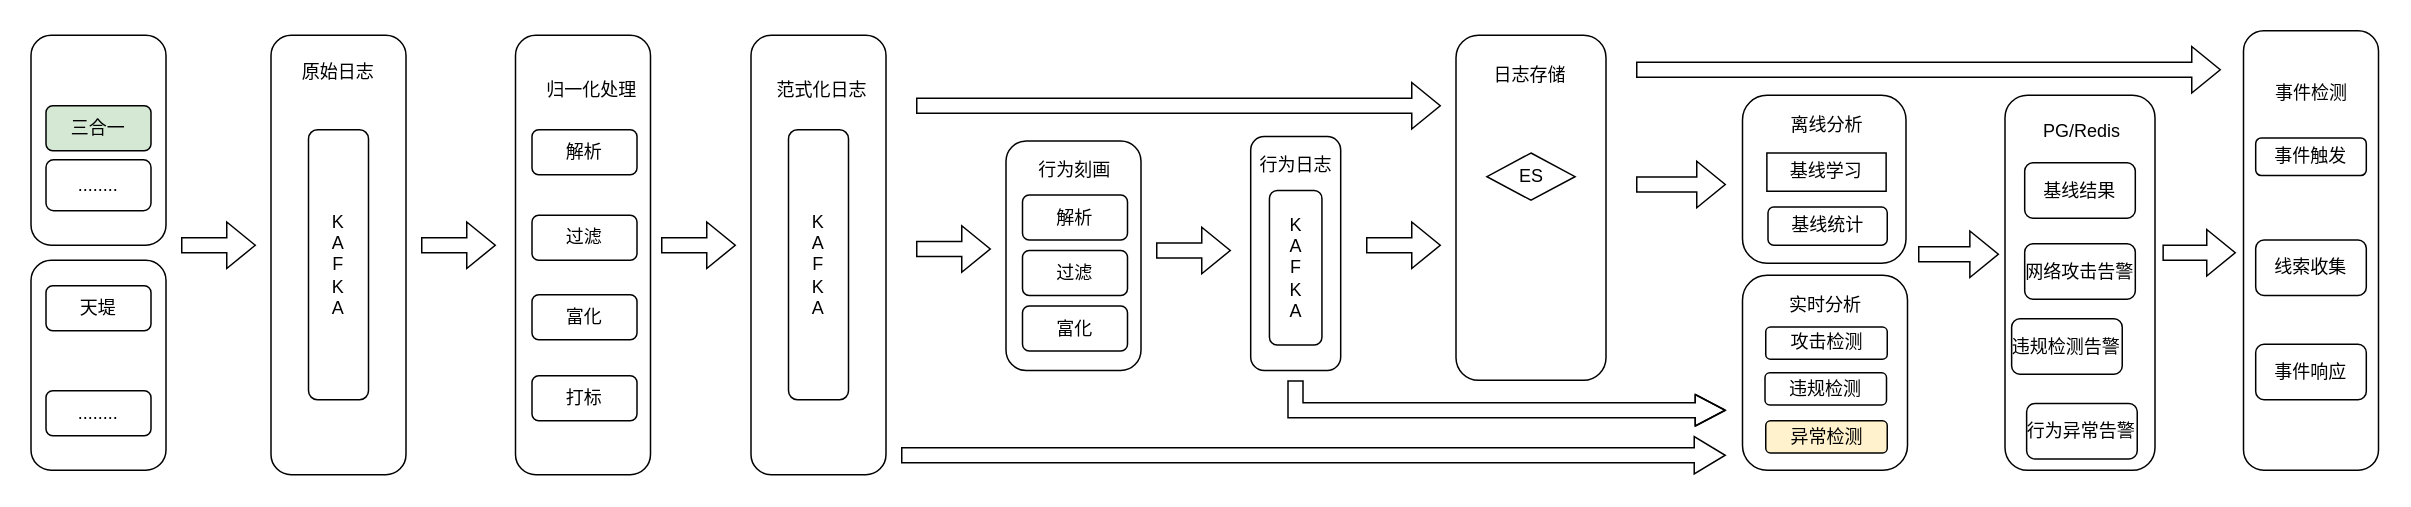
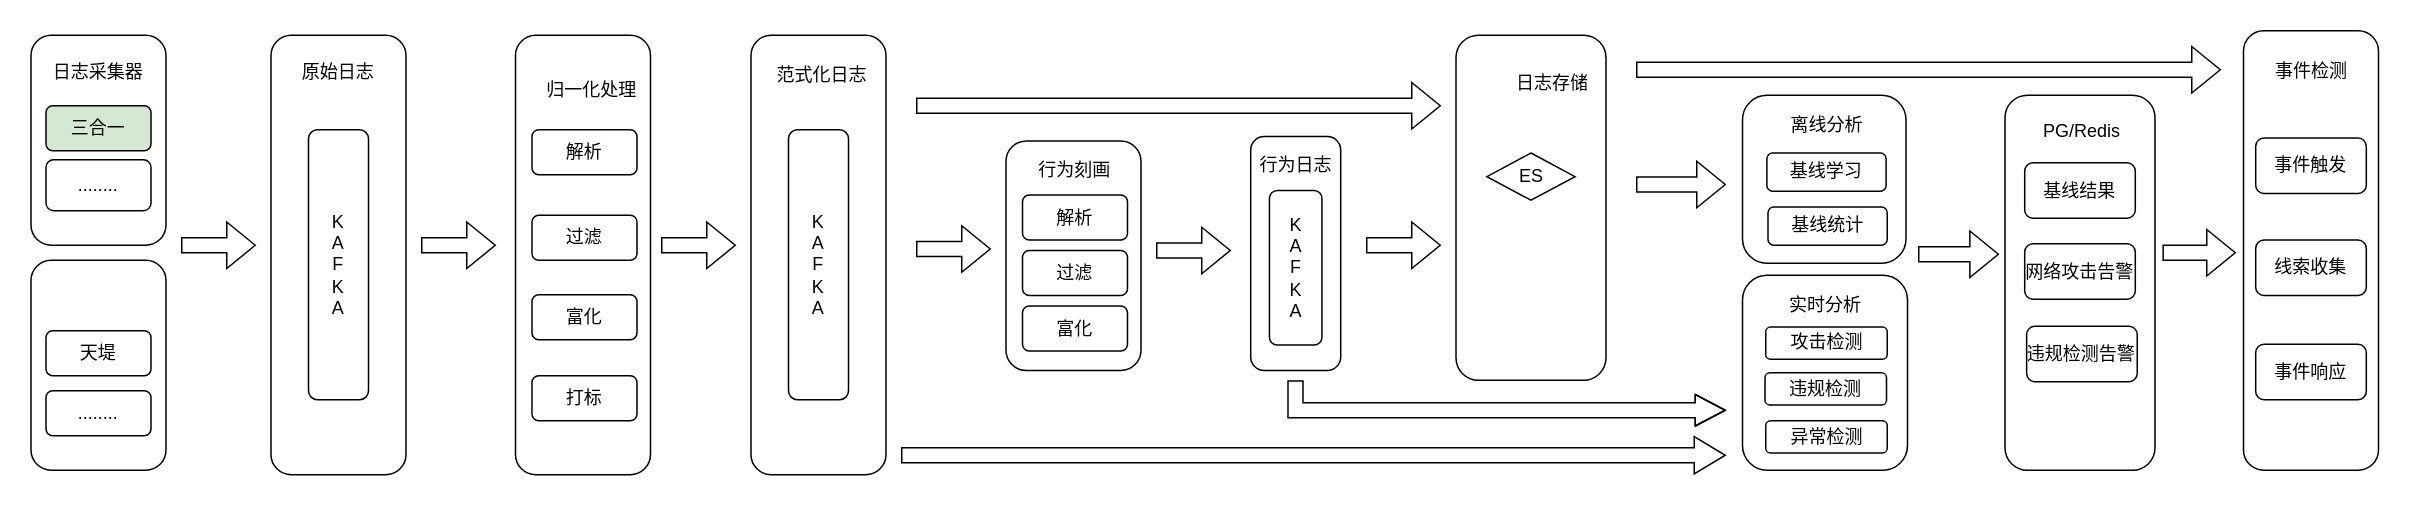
+ <mxCell id="4" value="日志采集器" style="text;html=1;strokeColor=none;fillColor=none;align=center;verticalAlign=middle;whiteSpace=wrap;rounded=0;" parent="1" vertex="1"><mxGeometry x="30" y="33" width="70" height="30" as="geometry" /></mxCell>
- <mxCell id="26" value="日志存储" style="text;html=1;strokeColor=none;fillColor=none;align=center;verticalAlign=middle;whiteSpace=wrap;rounded=0;" parent="1" vertex="1"><mxGeometry x="987.49" y="33" width="65" height="33" as="geometry" /></mxCell>
+ <mxCell id="26" value="日志存储" style="text;html=1;strokeColor=none;fillColor=none;align=center;verticalAlign=middle;whiteSpace=wrap;rounded=0;" parent="1" vertex="1"><mxGeometry x="1002.49" y="38" width="65" height="33" as="geometry" /></mxCell>
- <mxCell id="21" value="范式化日志" style="text;html=1;strokeColor=none;fillColor=none;align=center;verticalAlign=middle;whiteSpace=wrap;rounded=0;" parent="1" vertex="1"><mxGeometry x="515" y="43" width="65" height="33" as="geometry" /></mxCell>
+ <mxCell id="21" value="范式化日志" style="text;html=1;strokeColor=none;fillColor=none;align=center;verticalAlign=middle;whiteSpace=wrap;rounded=0;" parent="1" vertex="1"><mxGeometry x="515" y="33" width="65" height="33" as="geometry" /></mxCell>
- <mxCell id="59" value="事件检测" style="text;html=1;strokeColor=none;fillColor=none;align=center;verticalAlign=middle;whiteSpace=wrap;rounded=0;" vertex="1" parent="1"><mxGeometry x="1507.5" y="45" width="65" height="33" as="geometry" /></mxCell>
+ <mxCell id="59" value="事件检测" style="text;html=1;strokeColor=none;fillColor=none;align=center;verticalAlign=middle;whiteSpace=wrap;rounded=0;" vertex="1" parent="1"><mxGeometry x="1507.5" y="30" width="65" height="33" as="geometry" /></mxCell>
- <mxCell id="62" value="事件触发" style="rounded=1;whiteSpace=wrap;html=1;" vertex="1" parent="1"><mxGeometry x="1503.13" y="91.5" width="73.74" height="25" as="geometry" /></mxCell>
+ <mxCell id="62" value="事件触发" style="rounded=1;whiteSpace=wrap;html=1;" vertex="1" parent="1"><mxGeometry x="1503.13" y="91.5" width="73.74" height="37" as="geometry" /></mxCell>
- <mxCell id="53" value="基线学习" style="whiteSpace=wrap;html=1;rounded=0;" vertex="1" parent="1"><mxGeometry x="1177.25" y="101.5" width="79.5" height="25.5" as="geometry" /></mxCell>
+ <mxCell id="53" value="基线学习" style="rounded=1;whiteSpace=wrap;html=1;" vertex="1" parent="1"><mxGeometry x="1177.25" y="101.5" width="79.5" height="25.5" as="geometry" /></mxCell>
- <mxCell id="7" value="天堤" style="rounded=1;whiteSpace=wrap;html=1;" parent="1" vertex="1"><mxGeometry x="30" y="190" width="70" height="30" as="geometry" /></mxCell>
+ <mxCell id="7" value="天堤" style="rounded=1;whiteSpace=wrap;html=1;" parent="1" vertex="1"><mxGeometry x="30" y="220" width="70" height="30" as="geometry" /></mxCell>
- <mxCell id="56" value="违规检测告警" style="rounded=1;whiteSpace=wrap;html=1;" vertex="1" parent="1"><mxGeometry x="1340.42" y="212" width="73.74" height="37" as="geometry" /></mxCell>
+ <mxCell id="56" value="违规检测告警" style="rounded=1;whiteSpace=wrap;html=1;" vertex="1" parent="1"><mxGeometry x="1350.42" y="217" width="73.74" height="37" as="geometry" /></mxCell>
- <mxCell id="57" value="行为异常告警" style="rounded=1;whiteSpace=wrap;html=1;" vertex="1" parent="1"><mxGeometry x="1350.42" y="268.5" width="73.74" height="37" as="geometry" /></mxCell>
- <mxCell id="52" value="异常检测" style="rounded=1;whiteSpace=wrap;html=1;fillColor=#fff2cc;" parent="1" vertex="1"><mxGeometry x="1176.5" y="280" width="81" height="21.5" as="geometry" /></mxCell>
+ <mxCell id="52" value="异常检测" style="rounded=1;whiteSpace=wrap;html=1;" parent="1" vertex="1"><mxGeometry x="1176.5" y="280" width="81" height="21.5" as="geometry" /></mxCell>
